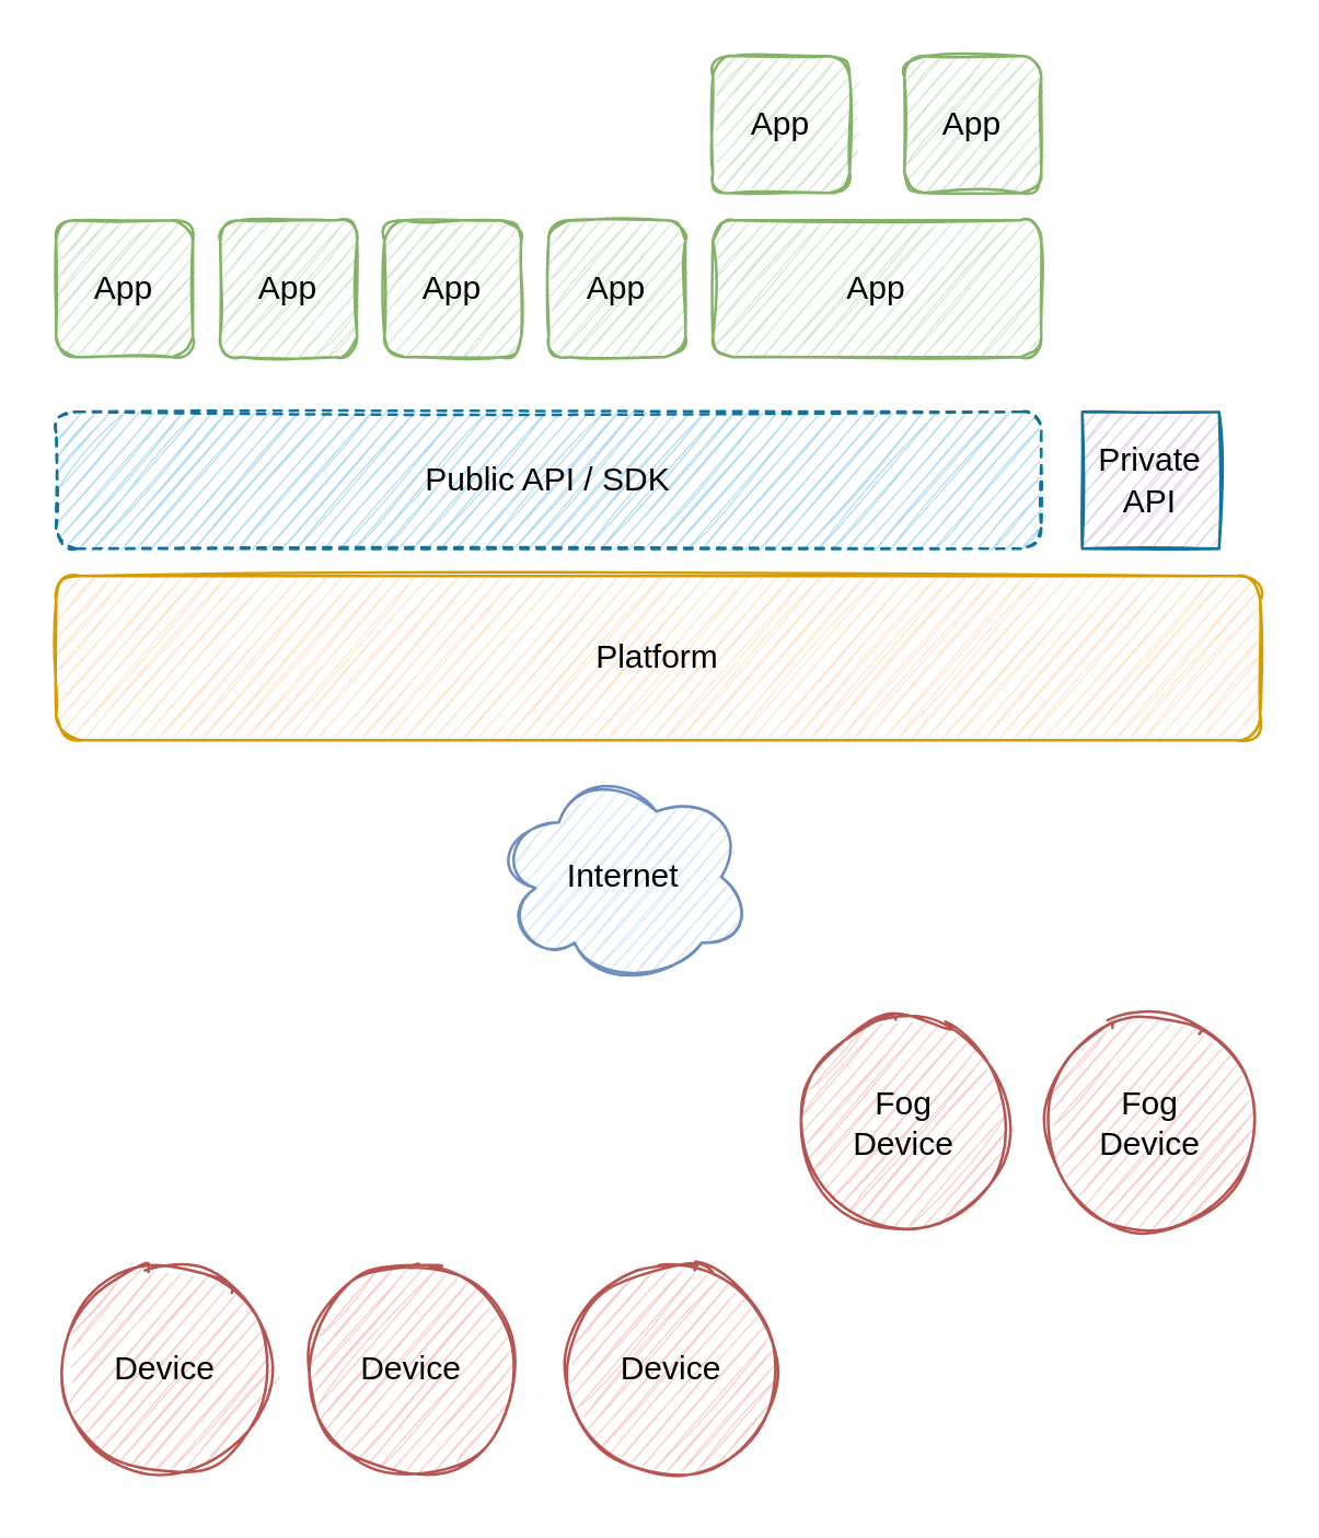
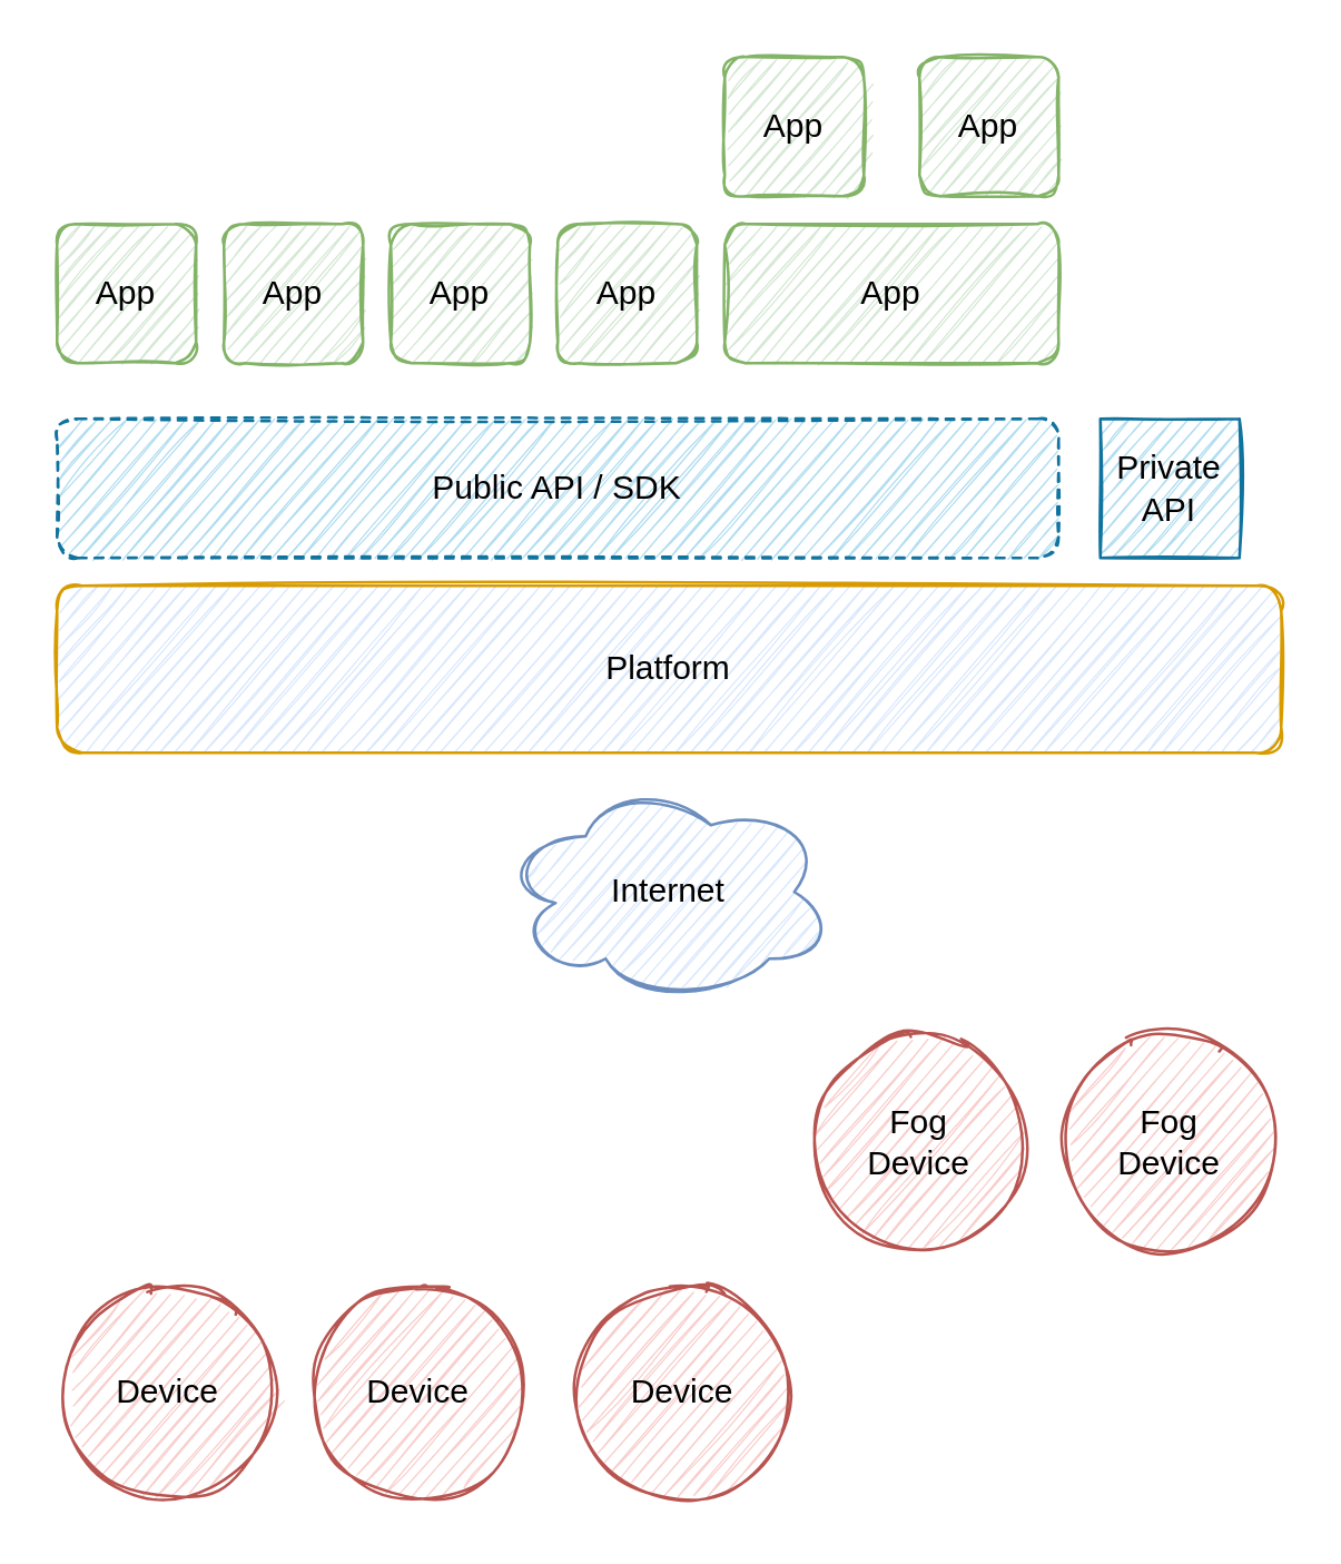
- <mxCell id="17" value="Private API" style="whiteSpace=wrap;html=1;aspect=fixed;sketch=1;fillColor=#e1d5e7;strokeColor=#10739e;" parent="1" vertex="1"><mxGeometry x="395" y="150" width="50" height="50" as="geometry" /></mxCell>
+ <mxCell id="17" value="Private API" style="whiteSpace=wrap;html=1;aspect=fixed;sketch=1;fillColor=#b1ddf0;strokeColor=#10739e;" parent="1" vertex="1"><mxGeometry x="395" y="150" width="50" height="50" as="geometry" /></mxCell>
- <mxCell id="2" value="Platform" style="whiteSpace=wrap;html=1;fillColor=#ffe6cc;strokeColor=#d79b00;sketch=1;rounded=1;" parent="1" vertex="1"><mxGeometry x="20" y="210" width="440" height="60" as="geometry" /></mxCell>
+ <mxCell id="2" value="Platform" style="whiteSpace=wrap;html=1;fillColor=#dae8fc;strokeColor=#d79b00;sketch=1;rounded=1;" parent="1" vertex="1"><mxGeometry x="20" y="210" width="440" height="60" as="geometry" /></mxCell>
- <mxCell id="3" value="Internet" style="ellipse;shape=cloud;whiteSpace=wrap;html=1;fillColor=#dae8fc;strokeColor=#6c8ebf;sketch=1;rounded=1;" parent="1" vertex="1"><mxGeometry x="180" y="280" width="95" height="80" as="geometry" /></mxCell>
+ <mxCell id="3" value="Internet" style="ellipse;shape=cloud;whiteSpace=wrap;html=1;fillColor=#dae8fc;strokeColor=#6c8ebf;sketch=1;rounded=1;" parent="1" vertex="1"><mxGeometry x="180" y="280" width="120" height="80" as="geometry" /></mxCell>
